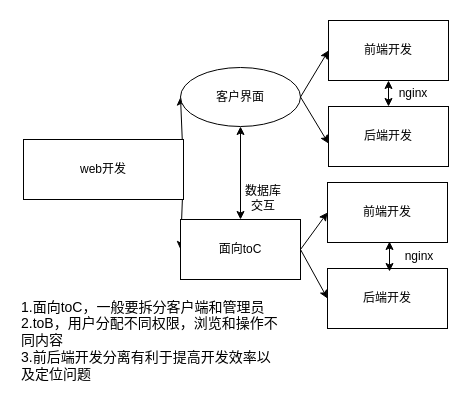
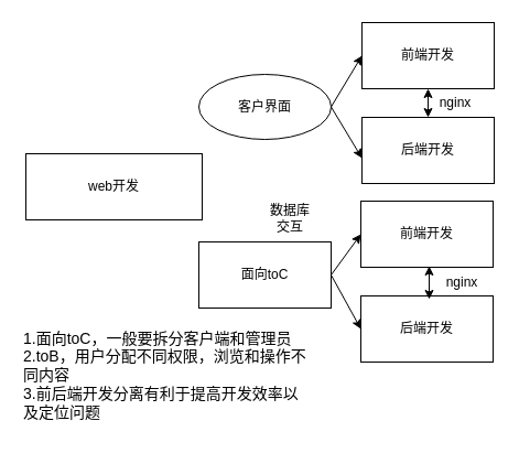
- <mxCell id="2" style="edgeStyle=none;html=1;exitX=1;exitY=0.5;exitDx=0;exitDy=0;entryX=0;entryY=0.5;entryDx=0;entryDy=0;" edge="1" parent="1" source="4" target="7"><mxGeometry relative="1" as="geometry" /></mxCell>
- <mxCell id="15" value="" style="endArrow=classic;startArrow=classic;html=1;entryX=0.5;entryY=1;entryDx=0;entryDy=0;exitX=0.5;exitY=0;exitDx=0;exitDy=0;" edge="1" parent="1" source="10" target="7"><mxGeometry width="50" height="50" relative="1" as="geometry"><mxPoint x="238" y="214" as="sourcePoint" /><mxPoint x="225" y="147" as="targetPoint" /></mxGeometry></mxCell>
- <mxCell id="3" style="edgeStyle=none;html=1;exitX=1;exitY=0.5;exitDx=0;exitDy=0;entryX=0;entryY=0.5;entryDx=0;entryDy=0;" edge="1" parent="1" source="4" target="10"><mxGeometry relative="1" as="geometry" /></mxCell>
